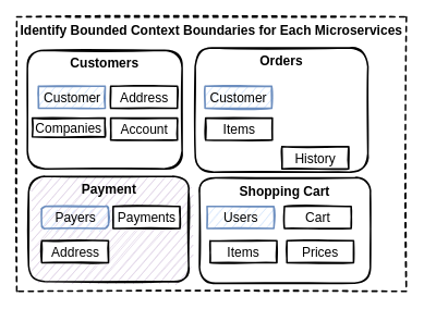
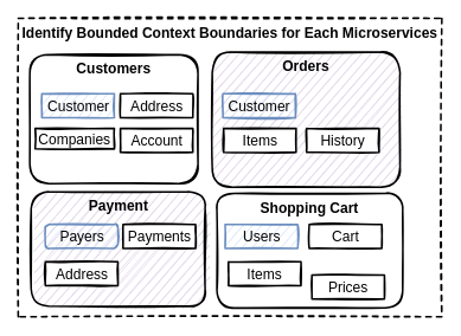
- <mxCell id="3" value="Orders" style="rounded=1;whiteSpace=wrap;html=1;sketch=1;fontSize=16;strokeWidth=2;fontStyle=1;horizontal=1;verticalAlign=top;" vertex="1" parent="1"><mxGeometry x="238" y="58" width="211" height="152" as="geometry" /></mxCell>
+ <mxCell id="3" value="Orders" style="rounded=1;whiteSpace=wrap;html=1;sketch=1;fontSize=16;strokeWidth=2;fontStyle=1;horizontal=1;verticalAlign=top;fillColor=#e1d5e7;" vertex="1" parent="1"><mxGeometry x="238" y="58" width="211" height="152" as="geometry" /></mxCell>
- <mxCell id="11" value="History" style="rounded=0;whiteSpace=wrap;html=1;sketch=1;fontSize=16;strokeWidth=2;" vertex="1" parent="1"><mxGeometry x="344" y="179" width="81.5" height="27" as="geometry" /></mxCell>
+ <mxCell id="11" value="History" style="rounded=0;whiteSpace=wrap;html=1;sketch=1;fontSize=16;strokeWidth=2;" vertex="1" parent="1"><mxGeometry x="344" y="144" width="81.5" height="27" as="geometry" /></mxCell>
- <mxCell id="20" value="Prices" style="rounded=0;whiteSpace=wrap;html=1;sketch=1;fontSize=16;strokeWidth=2;" vertex="1" parent="1"><mxGeometry x="350" y="294" width="81.5" height="27" as="geometry" /></mxCell>
+ <mxCell id="20" value="Prices" style="rounded=0;whiteSpace=wrap;html=1;sketch=1;fontSize=16;strokeWidth=2;" vertex="1" parent="1"><mxGeometry x="350" y="309" width="81.5" height="27" as="geometry" /></mxCell>
